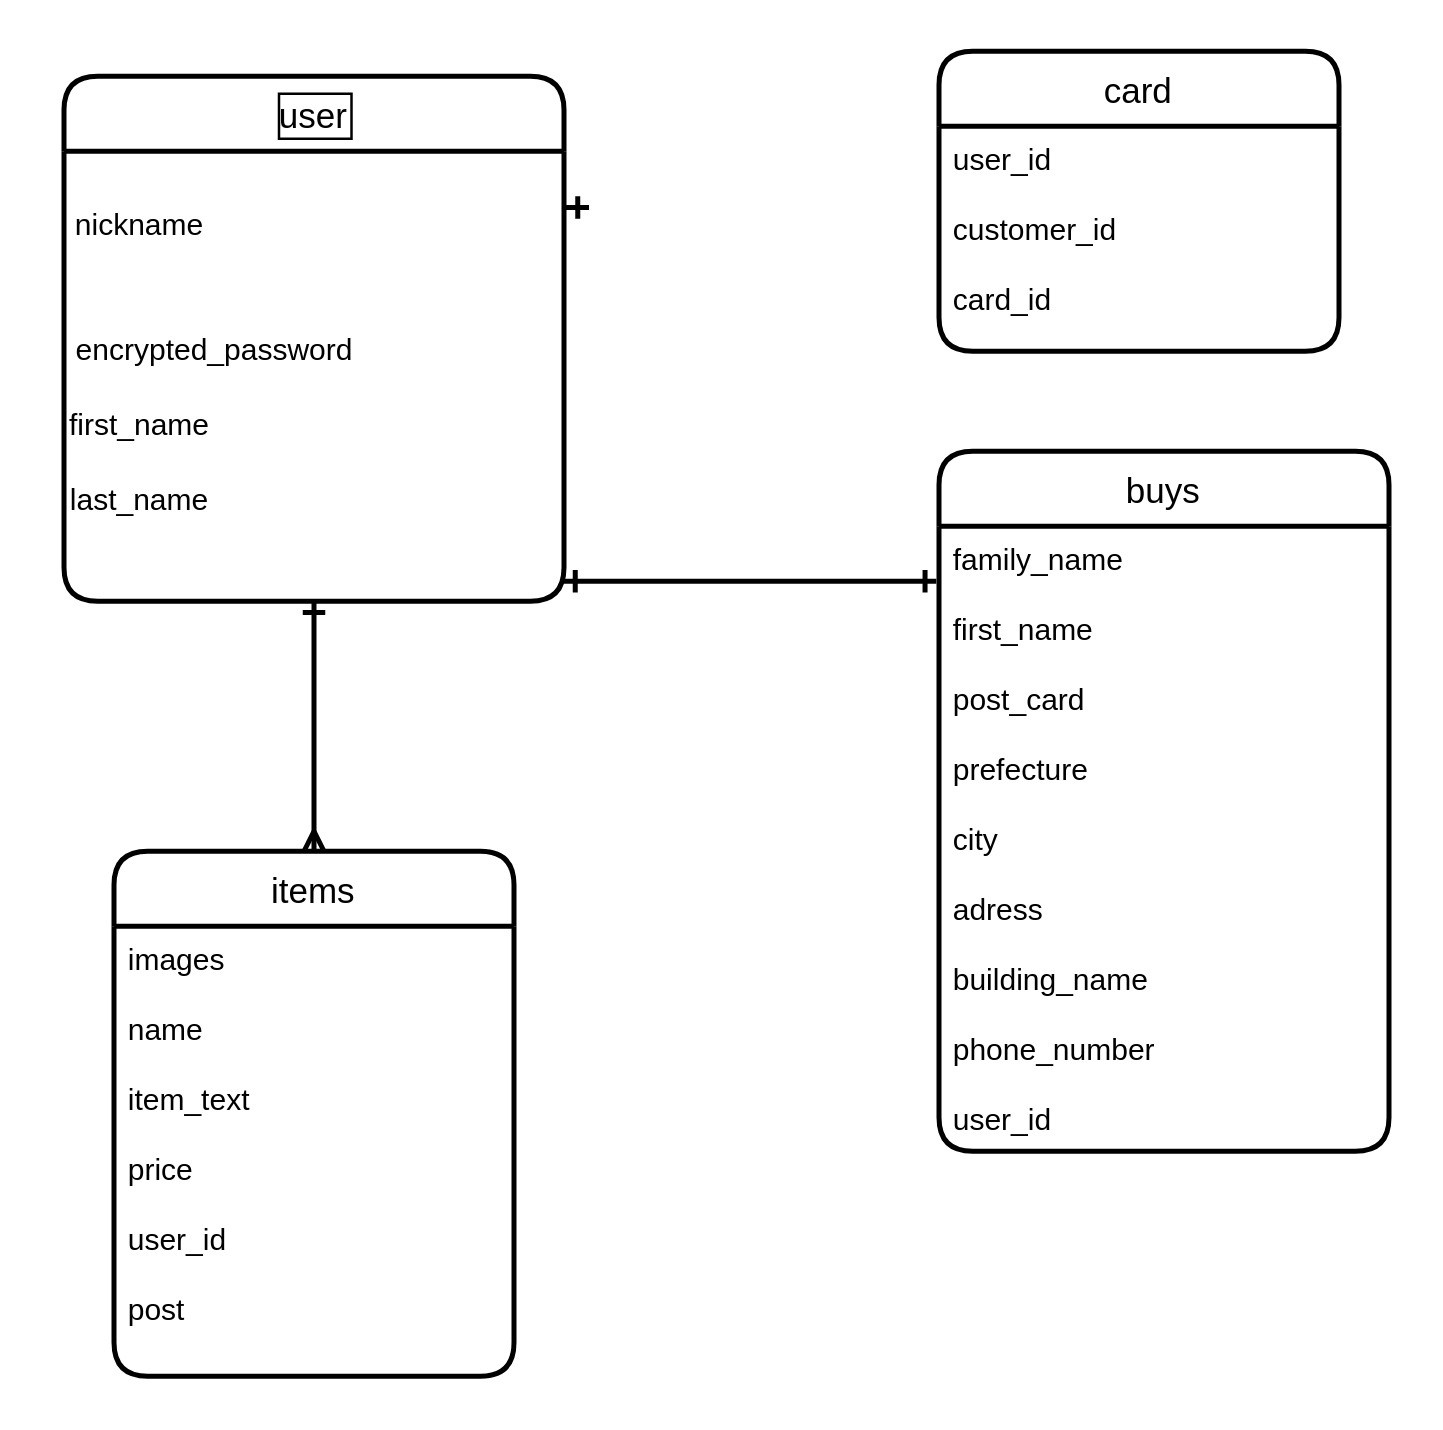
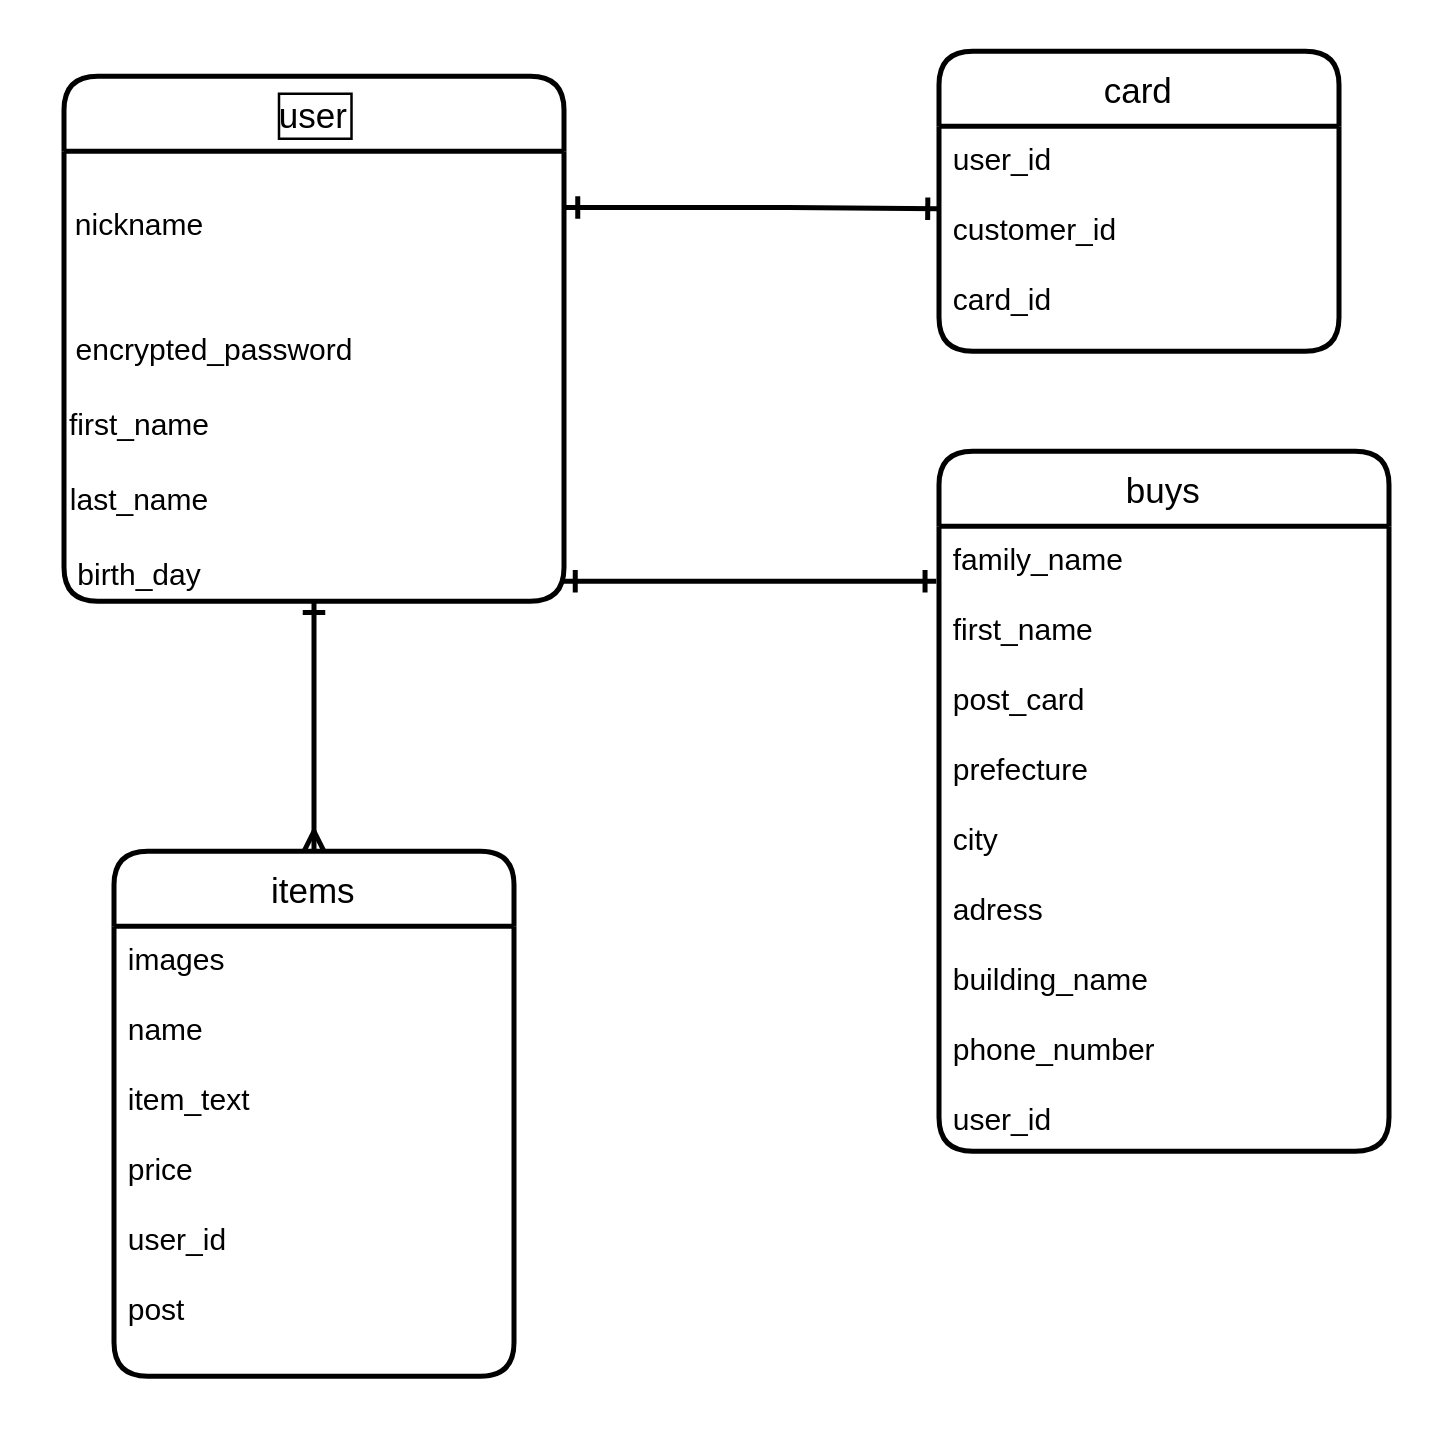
+ <mxCell id="3" style="edgeStyle=orthogonalEdgeStyle;rounded=0;orthogonalLoop=1;jettySize=auto;html=1;exitX=1;exitY=0.25;exitDx=0;exitDy=0;entryX=0;entryY=0.367;entryDx=0;entryDy=0;entryPerimeter=0;endArrow=ERone;endFill=0;strokeWidth=2;fontSize=11;sourcePerimeterSpacing=6;targetPerimeterSpacing=5;" edge="1" parent="1" source="5" target="13"><mxGeometry relative="1" as="geometry"><Array as="points"><mxPoint x="315" y="83" /></Array></mxGeometry></mxCell>
+ <mxCell id="9" value="birth_day" style="text;html=1;align=center;verticalAlign=middle;resizable=0;points=[];autosize=1;" vertex="1" parent="1"><mxGeometry x="25" y="220" width="60" height="20" as="geometry" /></mxCell>
